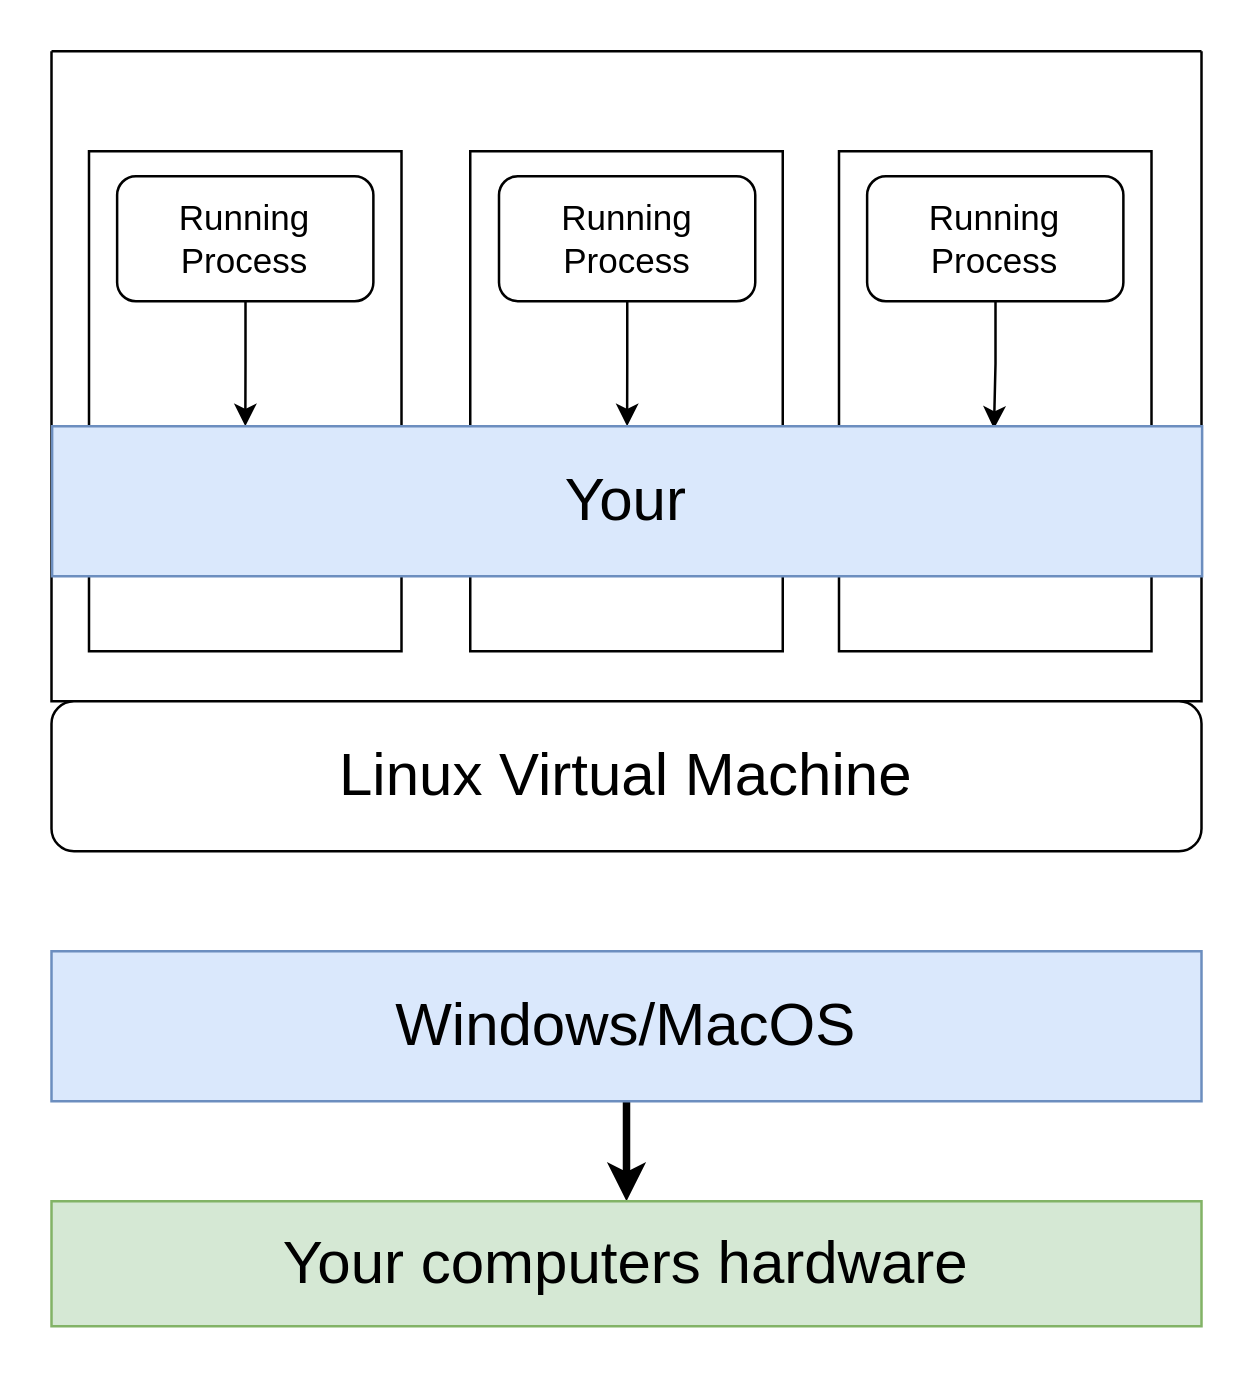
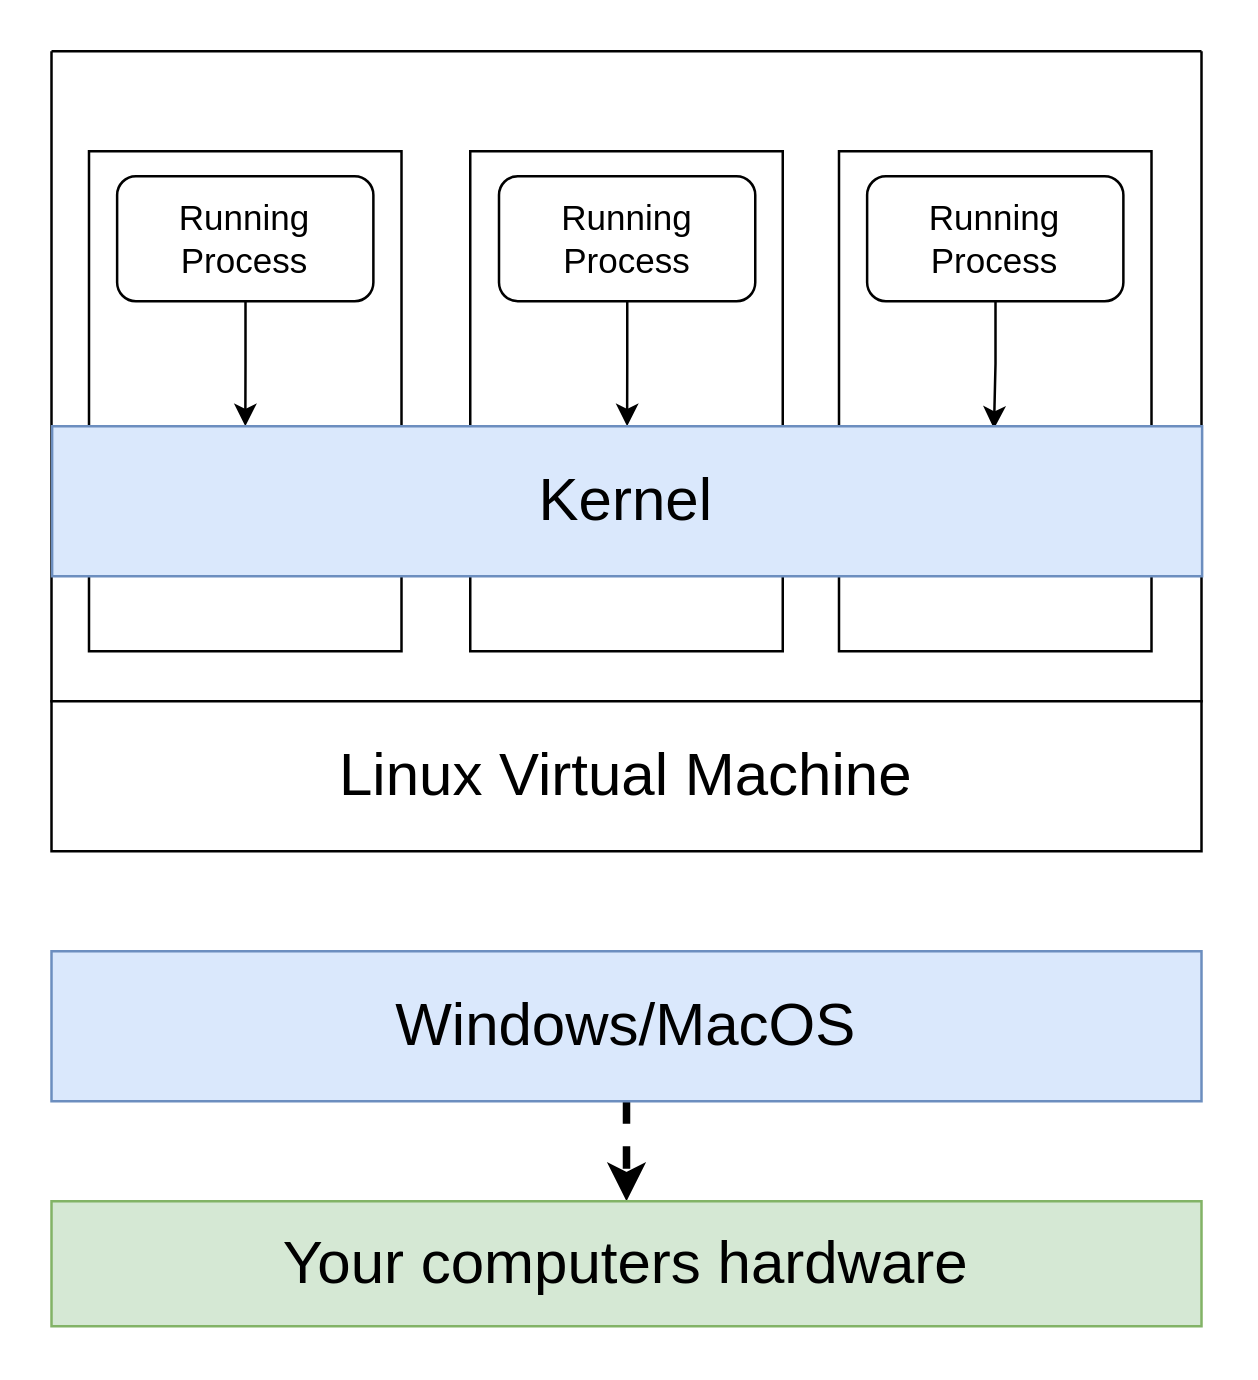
- <mxCell id="12" value="&lt;font style=&quot;font-size: 24px&quot;&gt;Your&lt;/font&gt;" style="rounded=0;whiteSpace=wrap;html=1;fontSize=14;fillColor=#dae8fc;strokeColor=#6c8ebf;" vertex="1" parent="2"><mxGeometry x="0.25" y="150" width="460" height="60" as="geometry" /></mxCell>
+ <mxCell id="12" value="&lt;font style=&quot;font-size: 24px&quot;&gt;Kernel&lt;/font&gt;" style="rounded=0;whiteSpace=wrap;html=1;fontSize=14;fillColor=#dae8fc;strokeColor=#6c8ebf;" vertex="1" parent="2"><mxGeometry x="0.25" y="150" width="460" height="60" as="geometry" /></mxCell>
- <mxCell id="13" value="Linux Virtual Machine" style="whiteSpace=wrap;html=1;fontSize=24;rounded=1;" vertex="1" parent="1"><mxGeometry x="20" y="280" width="460" height="60" as="geometry" /></mxCell>
+ <mxCell id="13" value="Linux Virtual Machine" style="rounded=0;whiteSpace=wrap;html=1;fontSize=24;" vertex="1" parent="1"><mxGeometry x="20" y="280" width="460" height="60" as="geometry" /></mxCell>
- <mxCell id="14" style="edgeStyle=orthogonalEdgeStyle;rounded=0;orthogonalLoop=1;jettySize=auto;html=1;entryX=0.5;entryY=0;entryDx=0;entryDy=0;fontSize=24;strokeWidth=3;" edge="1" parent="1" source="15" target="16"><mxGeometry relative="1" as="geometry" /></mxCell>
+ <mxCell id="14" style="edgeStyle=orthogonalEdgeStyle;rounded=0;orthogonalLoop=1;jettySize=auto;html=1;entryX=0.5;entryY=0;entryDx=0;entryDy=0;fontSize=24;strokeWidth=3;dashed=1;" edge="1" parent="1" source="15" target="16"><mxGeometry relative="1" as="geometry" /></mxCell>
